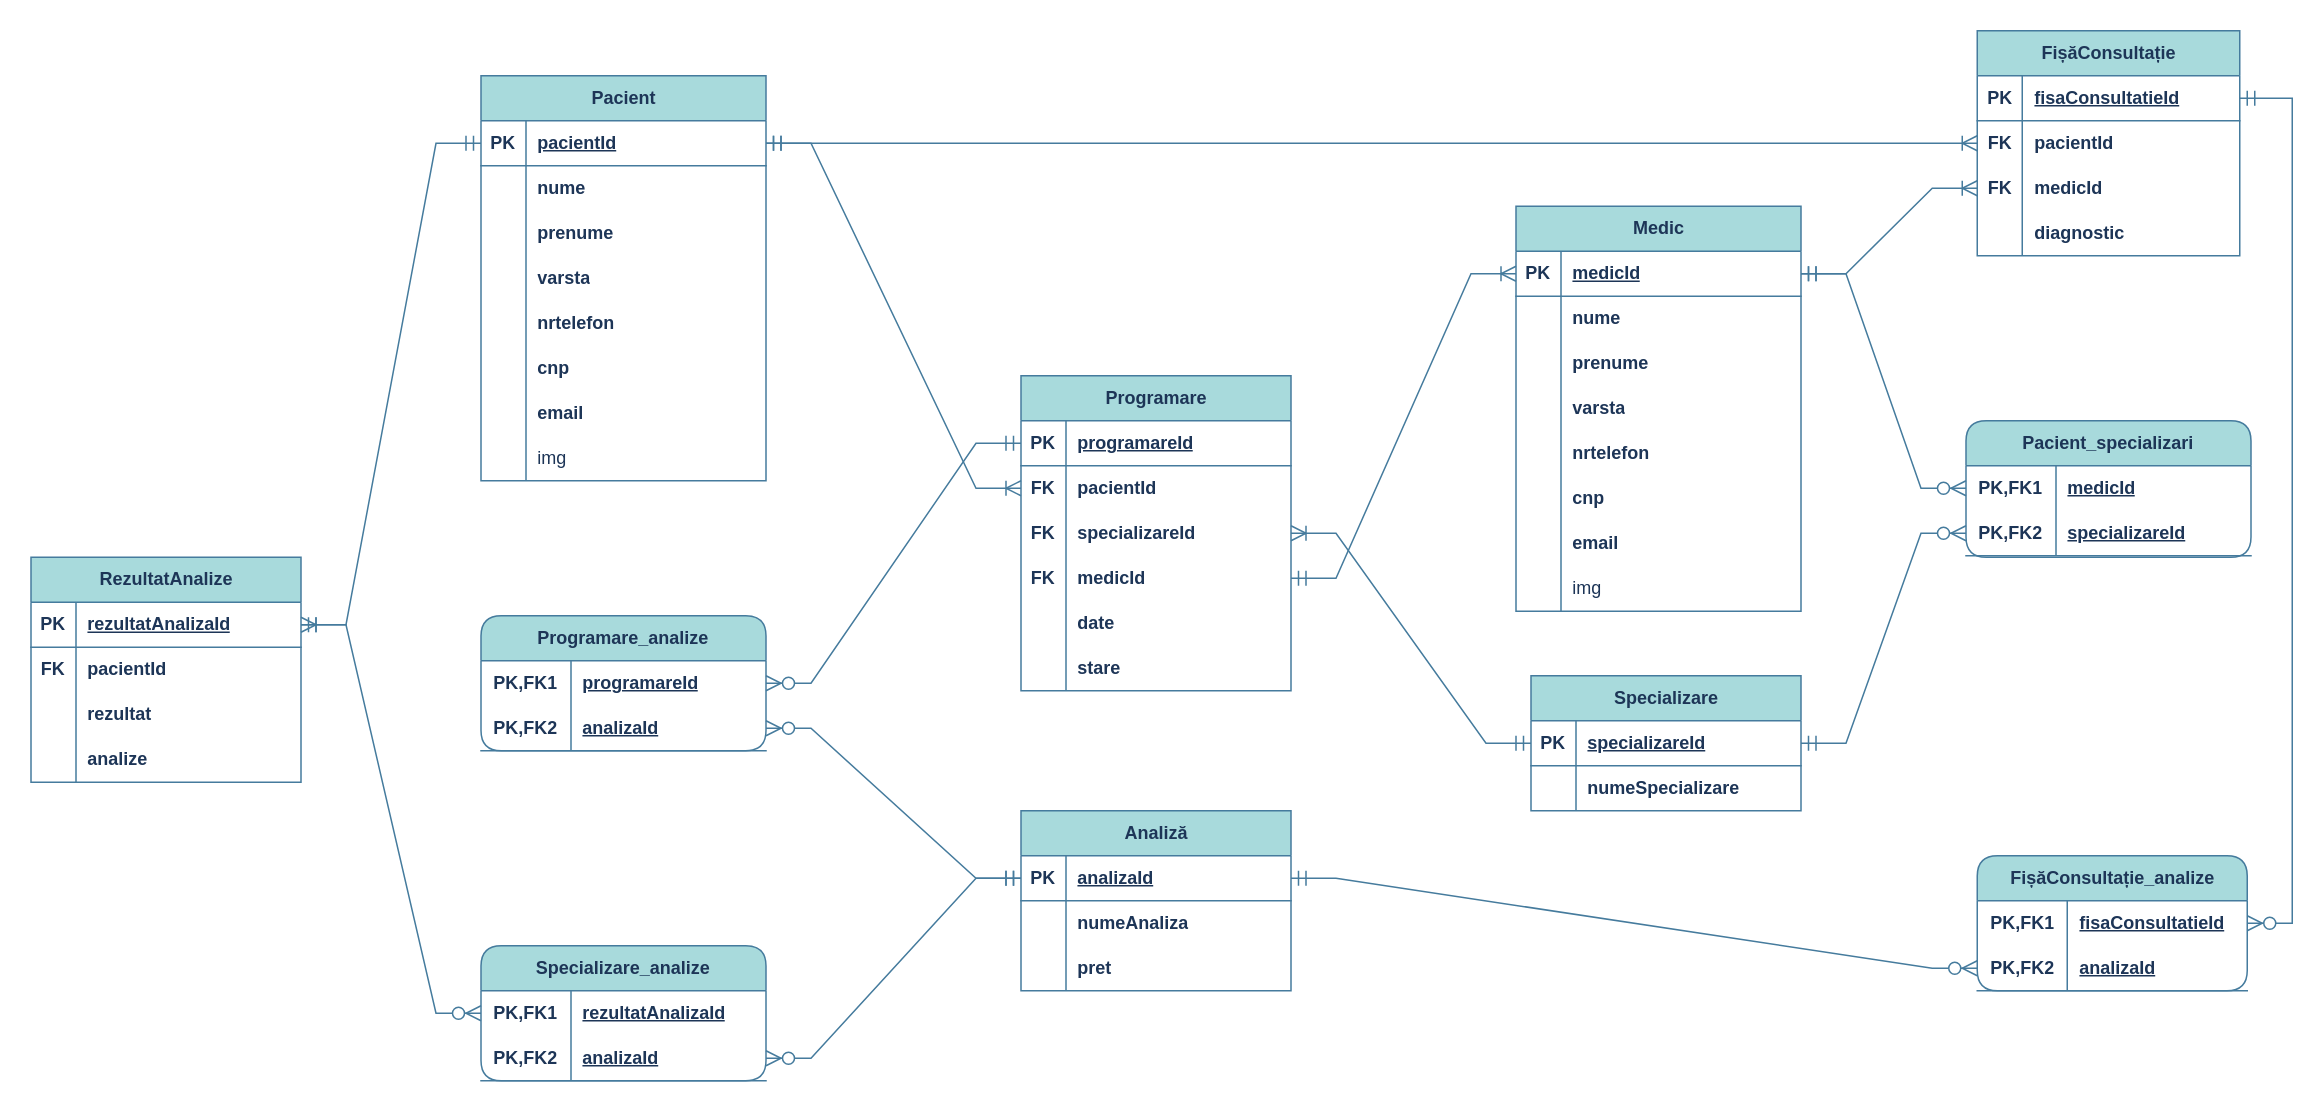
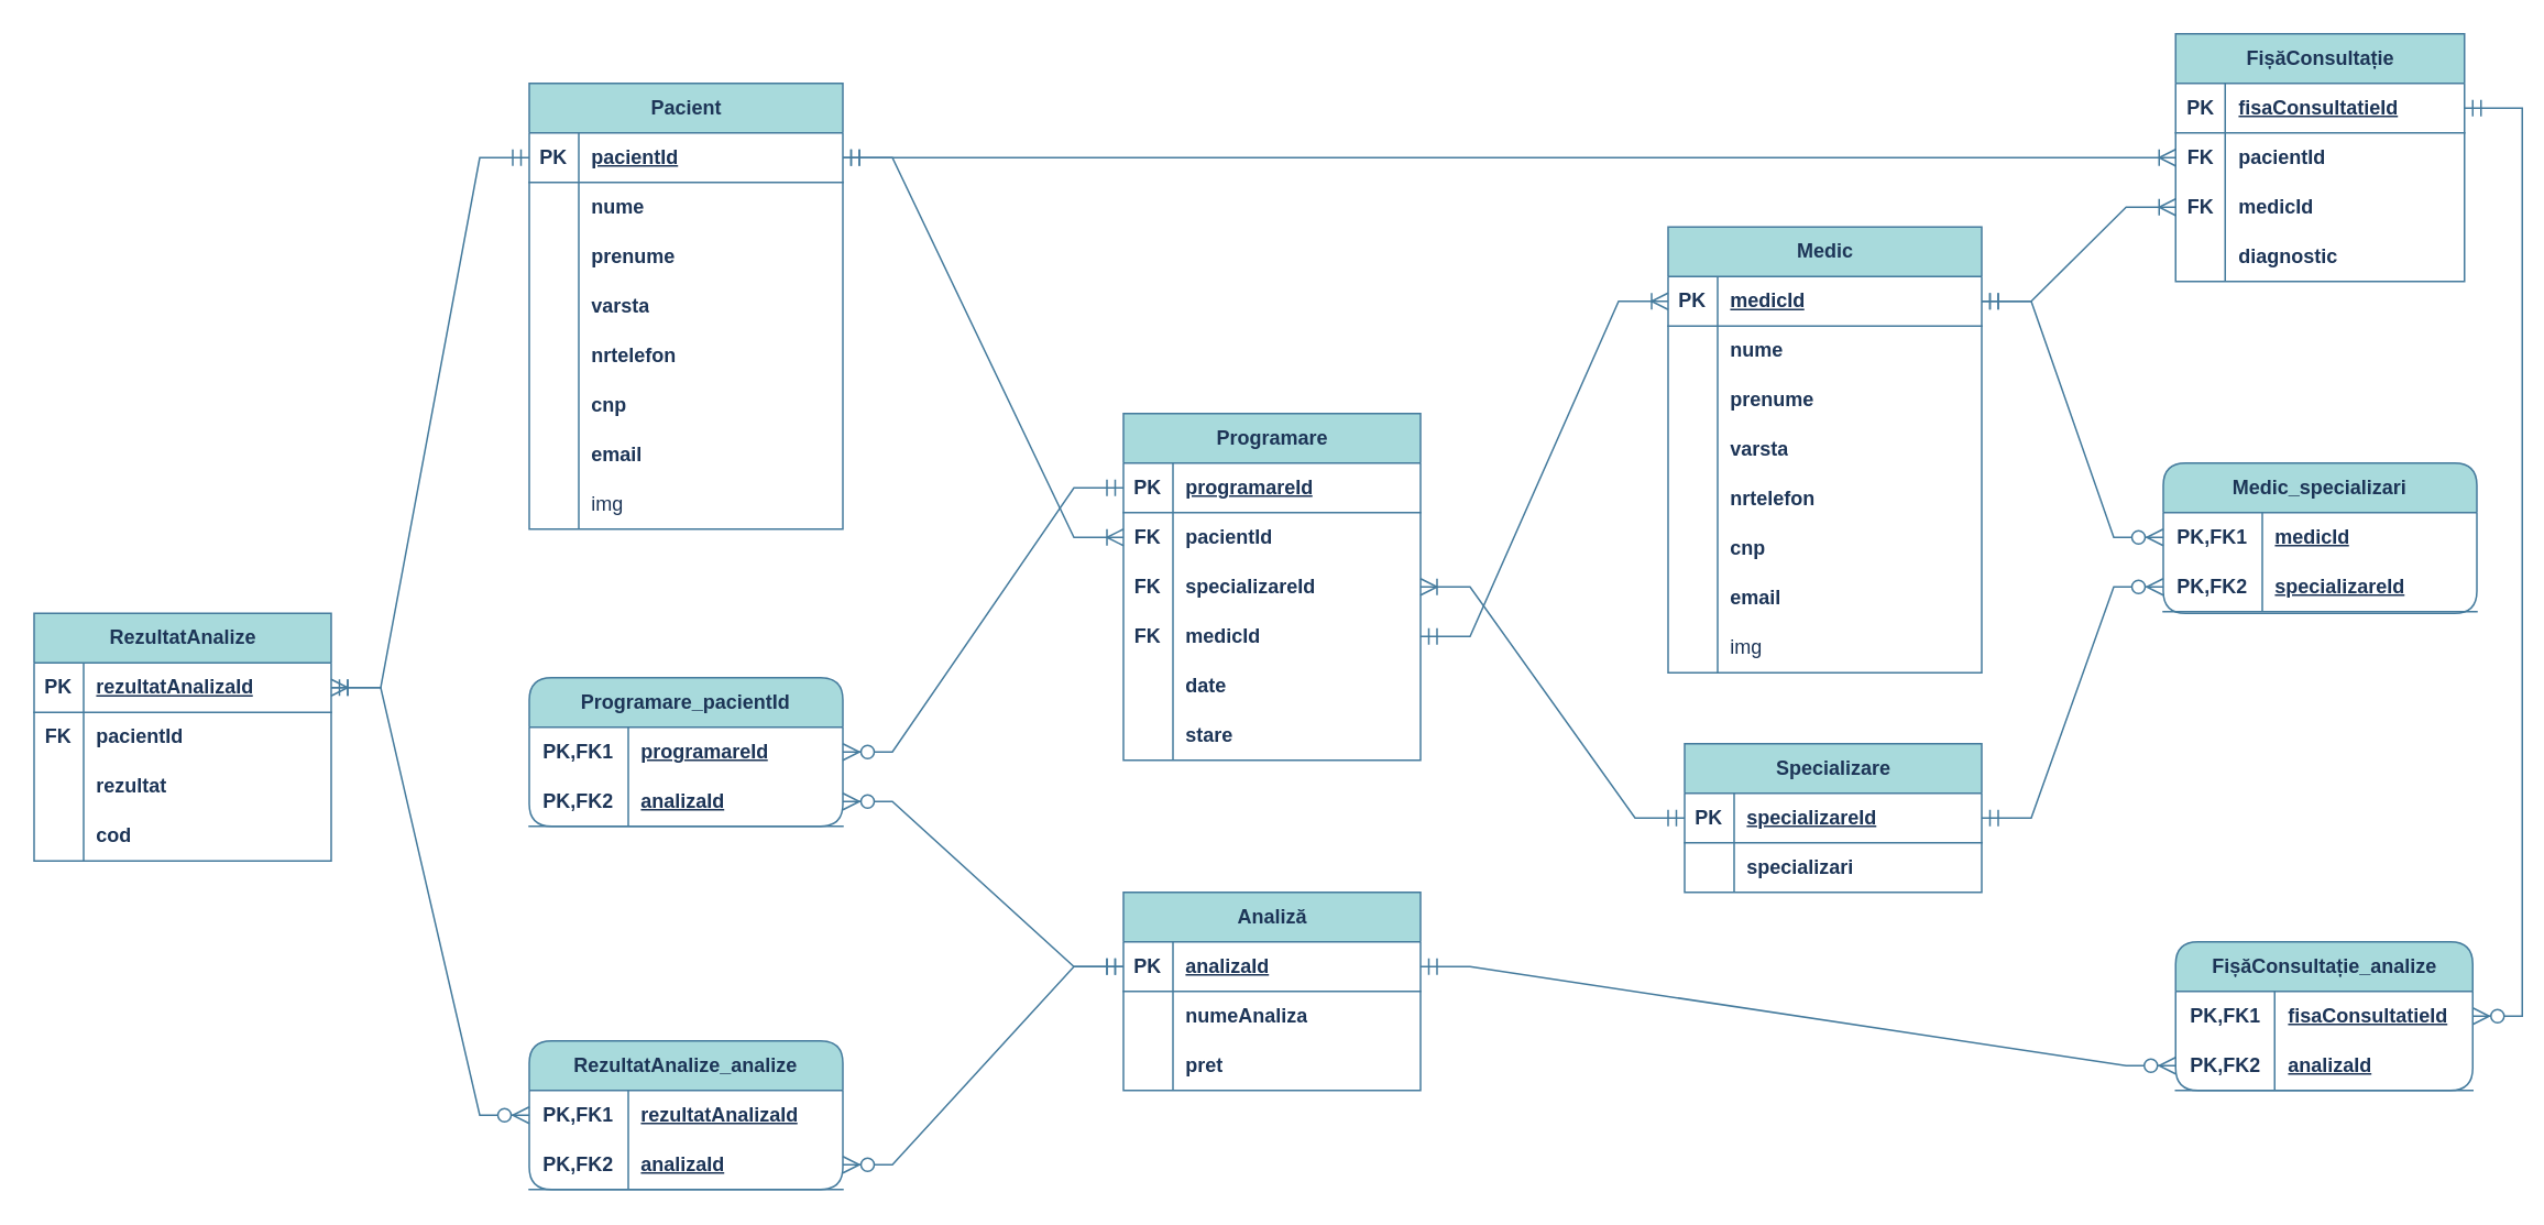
- <mxCell id="104" value="Pacient_specializari" style="shape=table;startSize=30;container=1;collapsible=1;childLayout=tableLayout;fixedRows=1;rowLines=0;fontStyle=1;align=center;resizeLast=1;html=1;whiteSpace=wrap;labelBackgroundColor=none;fillColor=#A8DADC;strokeColor=#457B9D;fontColor=#1D3557;rounded=1;" parent="1" vertex="1"><mxGeometry x="1310" y="280" width="190" height="91" as="geometry" /></mxCell>
+ <mxCell id="104" value="Medic_specializari" style="shape=table;startSize=30;container=1;collapsible=1;childLayout=tableLayout;fixedRows=1;rowLines=0;fontStyle=1;align=center;resizeLast=1;html=1;whiteSpace=wrap;labelBackgroundColor=none;fillColor=#A8DADC;strokeColor=#457B9D;fontColor=#1D3557;rounded=1;" parent="1" vertex="1"><mxGeometry x="1310" y="280" width="190" height="91" as="geometry" /></mxCell>
- <mxCell id="118" value="Programare_analize" style="shape=table;startSize=30;container=1;collapsible=1;childLayout=tableLayout;fixedRows=1;rowLines=0;fontStyle=1;align=center;resizeLast=1;html=1;whiteSpace=wrap;labelBackgroundColor=none;fillColor=#A8DADC;strokeColor=#457B9D;fontColor=#1D3557;rounded=1;" parent="1" vertex="1"><mxGeometry x="320" y="410" width="190" height="90" as="geometry" /></mxCell>
+ <mxCell id="118" value="Programare_pacientId" style="shape=table;startSize=30;container=1;collapsible=1;childLayout=tableLayout;fixedRows=1;rowLines=0;fontStyle=1;align=center;resizeLast=1;html=1;whiteSpace=wrap;labelBackgroundColor=none;fillColor=#A8DADC;strokeColor=#457B9D;fontColor=#1D3557;rounded=1;" parent="1" vertex="1"><mxGeometry x="320" y="410" width="190" height="90" as="geometry" /></mxCell>
- <mxCell id="96" value="analize" style="shape=partialRectangle;connectable=0;fillColor=none;top=0;left=0;bottom=0;right=0;align=left;spacingLeft=6;overflow=hidden;whiteSpace=wrap;html=1;fontStyle=1;labelBackgroundColor=none;strokeColor=#457B9D;fontColor=#1D3557;" parent="94" vertex="1"><mxGeometry x="30" width="150" height="30" as="geometry"><mxRectangle width="150" height="30" as="alternateBounds" /></mxGeometry></mxCell>
+ <mxCell id="96" value="cod" style="shape=partialRectangle;connectable=0;fillColor=none;top=0;left=0;bottom=0;right=0;align=left;spacingLeft=6;overflow=hidden;whiteSpace=wrap;html=1;fontStyle=1;labelBackgroundColor=none;strokeColor=#457B9D;fontColor=#1D3557;" parent="94" vertex="1"><mxGeometry x="30" width="150" height="30" as="geometry"><mxRectangle width="150" height="30" as="alternateBounds" /></mxGeometry></mxCell>
- <mxCell id="103" value="numeSpecializare" style="shape=partialRectangle;connectable=0;fillColor=none;top=0;left=0;bottom=0;right=0;align=left;spacingLeft=6;overflow=hidden;whiteSpace=wrap;html=1;fontStyle=1;labelBackgroundColor=none;strokeColor=#457B9D;fontColor=#1D3557;" parent="101" vertex="1"><mxGeometry x="30" width="150" height="30" as="geometry"><mxRectangle width="150" height="30" as="alternateBounds" /></mxGeometry></mxCell>
+ <mxCell id="103" value="specializari" style="shape=partialRectangle;connectable=0;fillColor=none;top=0;left=0;bottom=0;right=0;align=left;spacingLeft=6;overflow=hidden;whiteSpace=wrap;html=1;fontStyle=1;labelBackgroundColor=none;strokeColor=#457B9D;fontColor=#1D3557;" parent="101" vertex="1"><mxGeometry x="30" width="150" height="30" as="geometry"><mxRectangle width="150" height="30" as="alternateBounds" /></mxGeometry></mxCell>
- <mxCell id="125" value="Specializare_analize" style="shape=table;startSize=30;container=1;collapsible=1;childLayout=tableLayout;fixedRows=1;rowLines=0;fontStyle=1;align=center;resizeLast=1;html=1;whiteSpace=wrap;labelBackgroundColor=none;fillColor=#A8DADC;strokeColor=#457B9D;fontColor=#1D3557;rounded=1;" parent="1" vertex="1"><mxGeometry x="320" y="630" width="190" height="90" as="geometry" /></mxCell>
+ <mxCell id="125" value="RezultatAnalize_analize" style="shape=table;startSize=30;container=1;collapsible=1;childLayout=tableLayout;fixedRows=1;rowLines=0;fontStyle=1;align=center;resizeLast=1;html=1;whiteSpace=wrap;labelBackgroundColor=none;fillColor=#A8DADC;strokeColor=#457B9D;fontColor=#1D3557;rounded=1;" parent="1" vertex="1"><mxGeometry x="320" y="630" width="190" height="90" as="geometry" /></mxCell>
